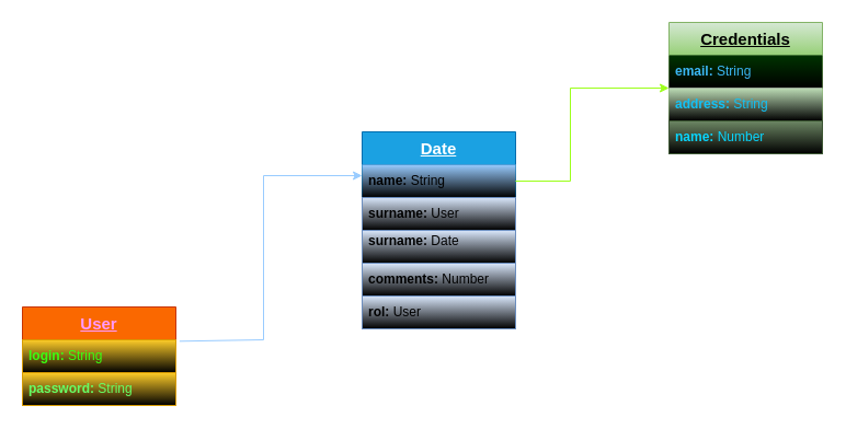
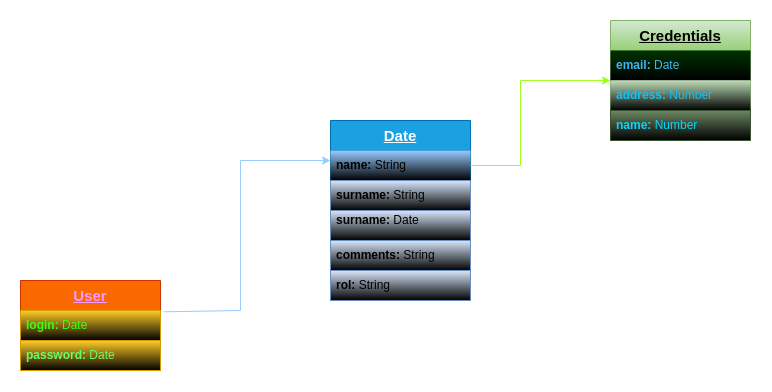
- <mxCell id="12" value="&lt;b&gt;email:&lt;/b&gt; String" style="text;strokeColor=none;fillColor=#003300;align=left;verticalAlign=middle;spacingLeft=4;spacingRight=4;overflow=hidden;points=[[0,0.5],[1,0.5]];portConstraint=eastwest;rotatable=0;whiteSpace=wrap;html=1;gradientColor=default;fontColor=#3CB7F5;" vertex="1" parent="11"><mxGeometry y="30" width="140" height="30" as="geometry" /></mxCell>
+ <mxCell id="12" value="&lt;b&gt;email:&lt;/b&gt; Date" style="text;strokeColor=none;fillColor=#003300;align=left;verticalAlign=middle;spacingLeft=4;spacingRight=4;overflow=hidden;points=[[0,0.5],[1,0.5]];portConstraint=eastwest;rotatable=0;whiteSpace=wrap;html=1;gradientColor=default;fontColor=#3CB7F5;" vertex="1" parent="11"><mxGeometry y="30" width="140" height="30" as="geometry" /></mxCell>
- <mxCell id="13" value="&lt;b&gt;address:&lt;/b&gt; String" style="text;strokeColor=none;fillColor=#bdddb6;align=left;verticalAlign=middle;spacingLeft=4;spacingRight=4;overflow=hidden;points=[[0,0.5],[1,0.5]];portConstraint=eastwest;rotatable=0;whiteSpace=wrap;html=1;fillStyle=solid;gradientColor=default;labelBackgroundColor=none;fontColor=#12C2F7;" vertex="1" parent="11"><mxGeometry y="60" width="140" height="30" as="geometry" /></mxCell>
+ <mxCell id="13" value="&lt;b&gt;address:&lt;/b&gt; Number" style="text;strokeColor=none;fillColor=#bdddb6;align=left;verticalAlign=middle;spacingLeft=4;spacingRight=4;overflow=hidden;points=[[0,0.5],[1,0.5]];portConstraint=eastwest;rotatable=0;whiteSpace=wrap;html=1;fillStyle=solid;gradientColor=default;labelBackgroundColor=none;fontColor=#12C2F7;" vertex="1" parent="11"><mxGeometry y="60" width="140" height="30" as="geometry" /></mxCell>
- <mxCell id="7" value="&lt;b&gt;surname:&lt;/b&gt; User" style="text;strokeColor=#6c8ebf;fillColor=#dae8fc;align=left;verticalAlign=middle;spacingLeft=4;spacingRight=4;overflow=hidden;points=[[0,0.5],[1,0.5]];portConstraint=eastwest;rotatable=0;whiteSpace=wrap;html=1;gradientColor=default;" vertex="1" parent="5"><mxGeometry y="60" width="140" height="30" as="geometry" /></mxCell>
+ <mxCell id="7" value="&lt;b&gt;surname:&lt;/b&gt; String" style="text;strokeColor=#6c8ebf;fillColor=#dae8fc;align=left;verticalAlign=middle;spacingLeft=4;spacingRight=4;overflow=hidden;points=[[0,0.5],[1,0.5]];portConstraint=eastwest;rotatable=0;whiteSpace=wrap;html=1;gradientColor=default;" vertex="1" parent="5"><mxGeometry y="60" width="140" height="30" as="geometry" /></mxCell>
- <mxCell id="9" value="&lt;div&gt;&lt;b&gt;comments:&lt;/b&gt; Number&lt;/div&gt;" style="text;strokeColor=#6c8ebf;fillColor=#dae8fc;align=left;verticalAlign=middle;spacingLeft=4;spacingRight=4;overflow=hidden;points=[[0,0.5],[1,0.5]];portConstraint=eastwest;rotatable=0;whiteSpace=wrap;html=1;gradientColor=default;" vertex="1" parent="5"><mxGeometry y="120" width="140" height="30" as="geometry" /></mxCell>
+ <mxCell id="9" value="&lt;div&gt;&lt;b&gt;comments:&lt;/b&gt; String&lt;/div&gt;" style="text;strokeColor=#6c8ebf;fillColor=#dae8fc;align=left;verticalAlign=middle;spacingLeft=4;spacingRight=4;overflow=hidden;points=[[0,0.5],[1,0.5]];portConstraint=eastwest;rotatable=0;whiteSpace=wrap;html=1;gradientColor=default;" vertex="1" parent="5"><mxGeometry y="120" width="140" height="30" as="geometry" /></mxCell>
- <mxCell id="10" value="&lt;div&gt;&lt;b&gt;rol:&lt;/b&gt; User&lt;/div&gt;" style="text;strokeColor=#6c8ebf;fillColor=#dae8fc;align=left;verticalAlign=middle;spacingLeft=4;spacingRight=4;overflow=hidden;points=[[0,0.5],[1,0.5]];portConstraint=eastwest;rotatable=0;whiteSpace=wrap;html=1;gradientColor=default;" vertex="1" parent="5"><mxGeometry y="150" width="140" height="30" as="geometry" /></mxCell>
+ <mxCell id="10" value="&lt;div&gt;&lt;b&gt;rol:&lt;/b&gt; String&lt;/div&gt;" style="text;strokeColor=#6c8ebf;fillColor=#dae8fc;align=left;verticalAlign=middle;spacingLeft=4;spacingRight=4;overflow=hidden;points=[[0,0.5],[1,0.5]];portConstraint=eastwest;rotatable=0;whiteSpace=wrap;html=1;gradientColor=default;" vertex="1" parent="5"><mxGeometry y="150" width="140" height="30" as="geometry" /></mxCell>
- <mxCell id="3" value="&lt;b&gt;login:&lt;/b&gt; String" style="text;strokeColor=#d79b00;fillColor=#ffcd28;align=left;verticalAlign=middle;spacingLeft=4;spacingRight=4;overflow=hidden;points=[[0,0.5],[1,0.5]];portConstraint=eastwest;rotatable=0;whiteSpace=wrap;html=1;gradientColor=default;fontColor=#39FF12;" vertex="1" parent="2"><mxGeometry y="30" width="140" height="30" as="geometry" /></mxCell>
+ <mxCell id="3" value="&lt;b&gt;login:&lt;/b&gt; Date" style="text;strokeColor=#d79b00;fillColor=#ffcd28;align=left;verticalAlign=middle;spacingLeft=4;spacingRight=4;overflow=hidden;points=[[0,0.5],[1,0.5]];portConstraint=eastwest;rotatable=0;whiteSpace=wrap;html=1;gradientColor=default;fontColor=#39FF12;" vertex="1" parent="2"><mxGeometry y="30" width="140" height="30" as="geometry" /></mxCell>
- <mxCell id="4" value="&lt;b&gt;password: &lt;/b&gt;String" style="text;strokeColor=#d79b00;fillColor=#ffcd28;align=left;verticalAlign=middle;spacingLeft=4;spacingRight=4;overflow=hidden;points=[[0,0.5],[1,0.5]];portConstraint=eastwest;rotatable=0;whiteSpace=wrap;html=1;gradientColor=default;fontColor=#66FF66;" vertex="1" parent="2"><mxGeometry y="60" width="140" height="30" as="geometry" /></mxCell>
+ <mxCell id="4" value="&lt;b&gt;password: &lt;/b&gt;Date" style="text;strokeColor=#d79b00;fillColor=#ffcd28;align=left;verticalAlign=middle;spacingLeft=4;spacingRight=4;overflow=hidden;points=[[0,0.5],[1,0.5]];portConstraint=eastwest;rotatable=0;whiteSpace=wrap;html=1;gradientColor=default;fontColor=#66FF66;" vertex="1" parent="2"><mxGeometry y="60" width="140" height="30" as="geometry" /></mxCell>
